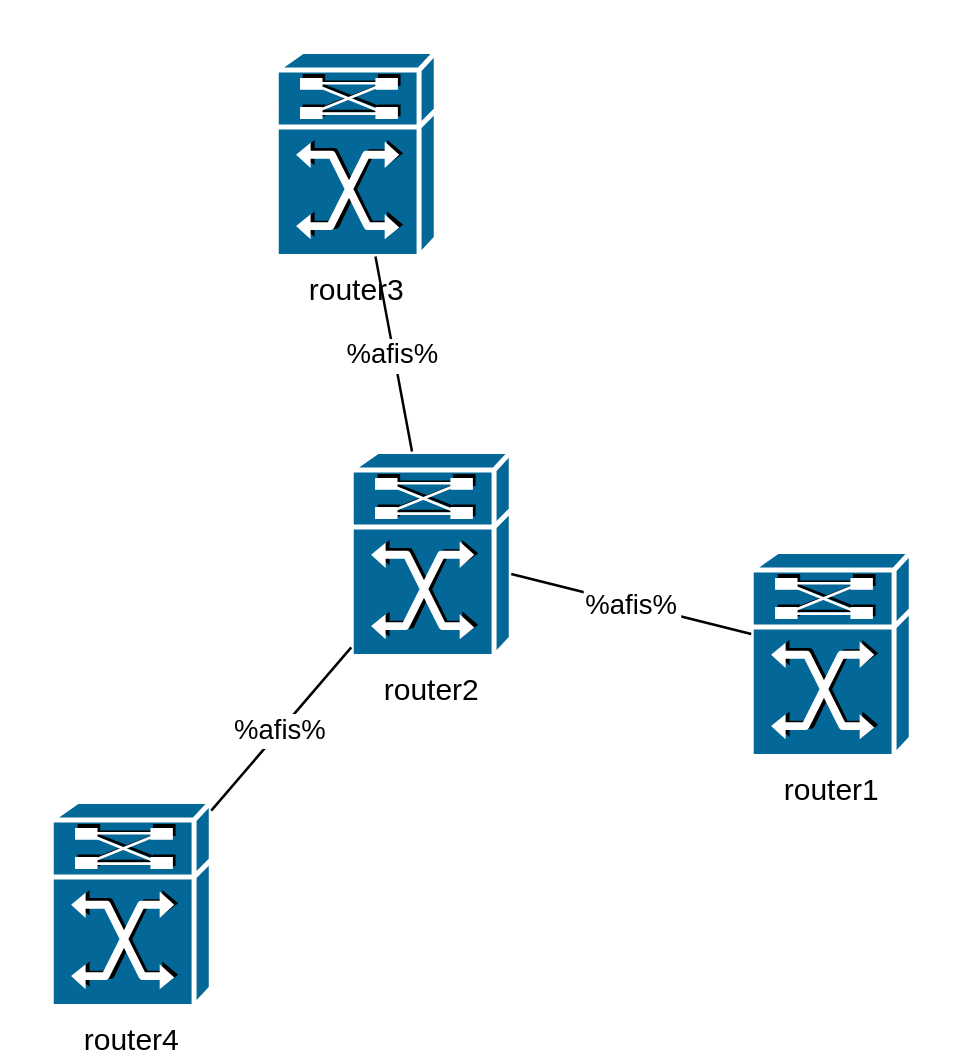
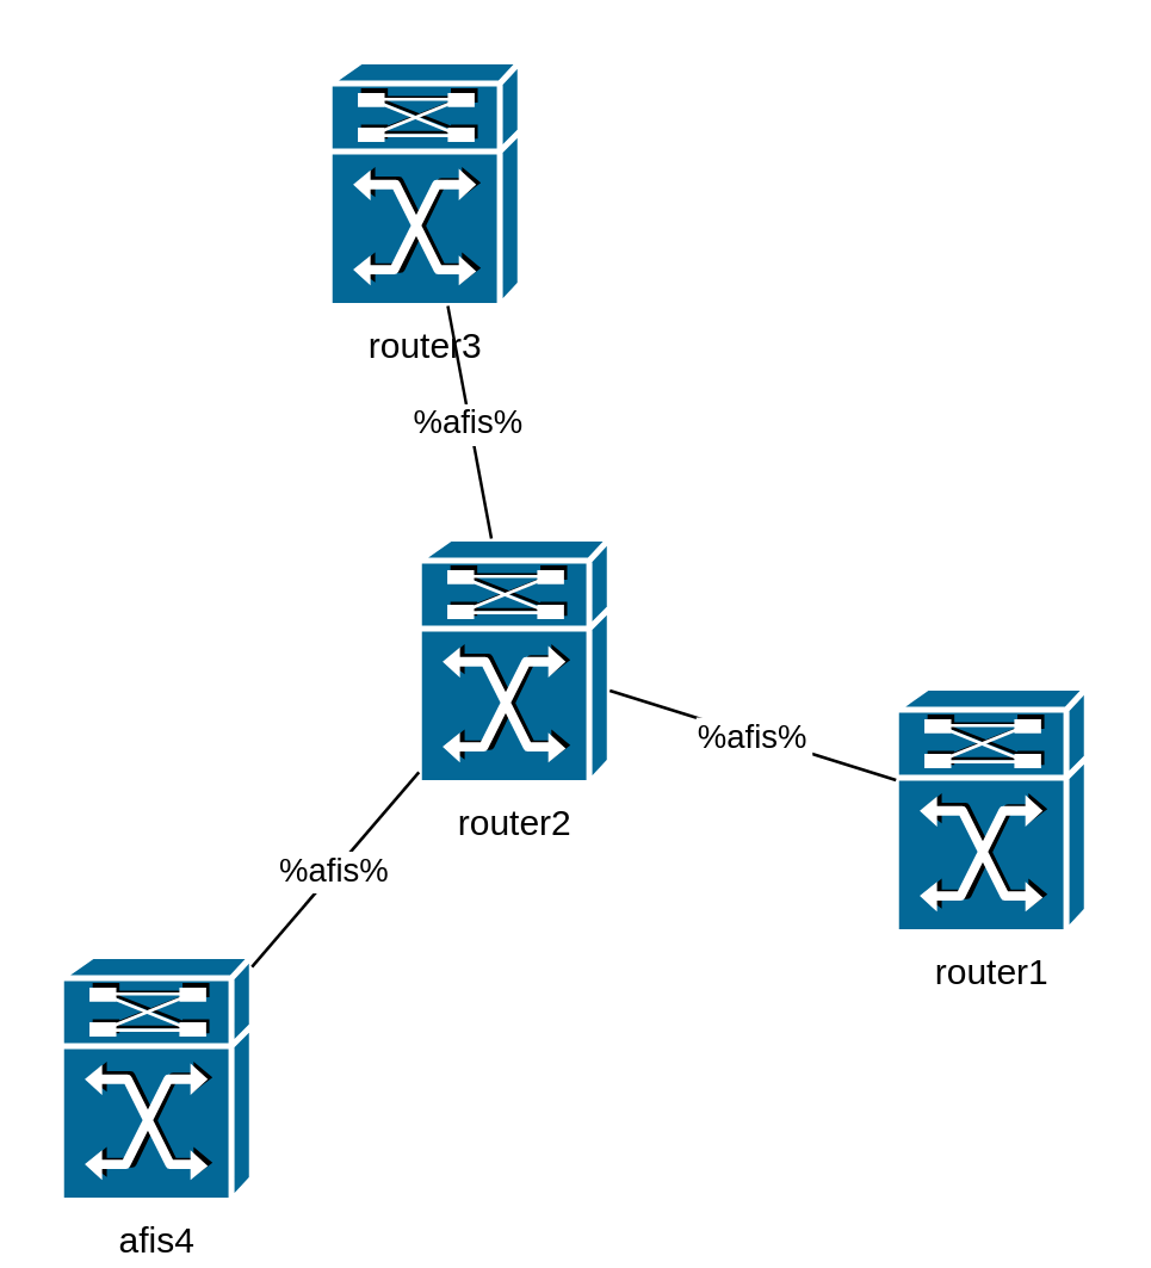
- <mxCell id="2" value="router1" style="shape=mxgraph.cisco.routers.atm_tag_switch_router;html=1;pointerEvents=1;dashed=0;fillColor=#036897;strokeColor=#ffffff;strokeWidth=2;verticalLabelPosition=bottom;verticalAlign=top;align=center;outlineConnect=0;" vertex="1" parent="1"><mxGeometry x="300" y="220" width="64" height="82" as="geometry" /></mxCell>
+ <mxCell id="2" value="router1" style="shape=mxgraph.cisco.routers.atm_tag_switch_router;html=1;pointerEvents=1;dashed=0;fillColor=#036897;strokeColor=#ffffff;strokeWidth=2;verticalLabelPosition=bottom;verticalAlign=top;align=center;outlineConnect=0;" vertex="1" parent="1"><mxGeometry x="300" y="230" width="64" height="82" as="geometry" /></mxCell>
- <mxCell id="5" value="router4" style="shape=mxgraph.cisco.routers.atm_tag_switch_router;html=1;pointerEvents=1;dashed=0;fillColor=#036897;strokeColor=#ffffff;strokeWidth=2;verticalLabelPosition=bottom;verticalAlign=top;align=center;outlineConnect=0;" vertex="1" parent="1"><mxGeometry x="20" y="320" width="64" height="82" as="geometry" /></mxCell>
+ <mxCell id="5" value="afis4" style="shape=mxgraph.cisco.routers.atm_tag_switch_router;html=1;pointerEvents=1;dashed=0;fillColor=#036897;strokeColor=#ffffff;strokeWidth=2;verticalLabelPosition=bottom;verticalAlign=top;align=center;outlineConnect=0;" vertex="1" parent="1"><mxGeometry x="20" y="320" width="64" height="82" as="geometry" /></mxCell>
